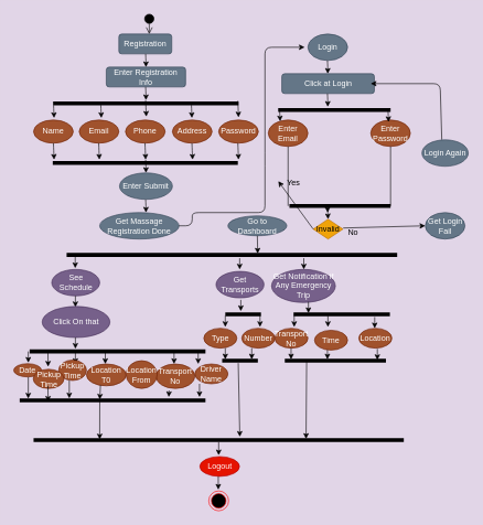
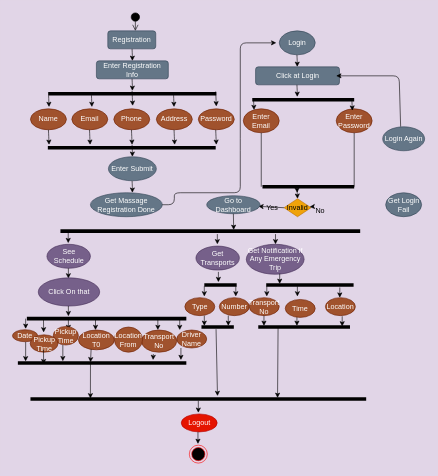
- <mxCell id="20" value="Yes" style="text;html=1;align=center;verticalAlign=middle;resizable=0;points=[];autosize=1;strokeColor=none;" parent="1" vertex="1"><mxGeometry x="423" y="266" width="40" height="20" as="geometry" /></mxCell>
+ <mxCell id="20" value="Yes" style="text;html=1;align=center;verticalAlign=middle;resizable=0;points=[];autosize=1;strokeColor=none;" parent="1" vertex="1"><mxGeometry x="433" y="336" width="40" height="20" as="geometry" /></mxCell>
- <mxCell id="23" value="" style="endArrow=classic;html=1;entryX=0;entryY=0.5;entryDx=0;entryDy=0;exitX=0.011;exitY=0.167;exitDx=0;exitDy=0;exitPerimeter=0;" parent="1" source="21" target="22" edge="1"><mxGeometry x="30" y="63" width="50" height="50" as="geometry"><mxPoint x="517" y="353" as="sourcePoint" /><mxPoint x="610" y="353" as="targetPoint" /></mxGeometry></mxCell>
+ <mxCell id="23" value="" style="endArrow=classic;html=1;exitX=0.011;exitY=0.167;exitDx=0;exitDy=0;exitPerimeter=0;" parent="1" source="21" target="17" edge="1"><mxGeometry x="30" y="63" width="50" height="50" as="geometry"><mxPoint x="517" y="353" as="sourcePoint" /><mxPoint x="610" y="353" as="targetPoint" /></mxGeometry></mxCell>
